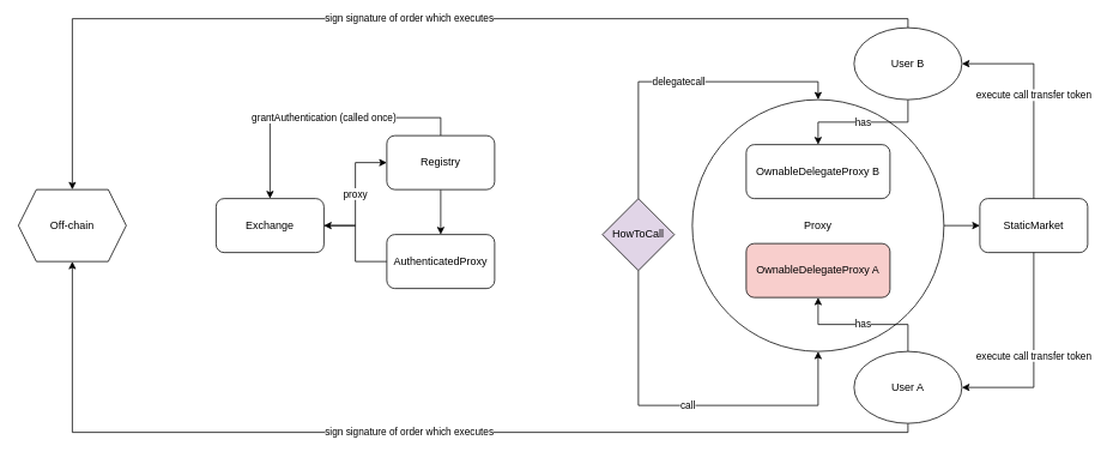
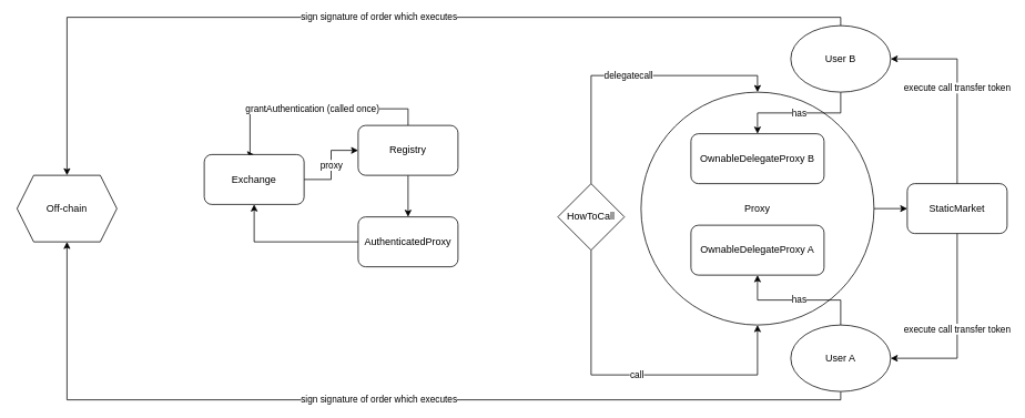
- <mxCell id="18" value="Exchange" style="rounded=1;whiteSpace=wrap;html=1;" vertex="1" parent="1"><mxGeometry x="240" y="220" width="120" height="60" as="geometry" /></mxCell>
+ <mxCell id="18" value="Exchange" style="rounded=1;whiteSpace=wrap;html=1;" vertex="1" parent="1"><mxGeometry x="245" y="185" width="120" height="60" as="geometry" /></mxCell>
- <mxCell id="15" value="HowToCall" style="rhombus;whiteSpace=wrap;html=1;fillColor=#e1d5e7;" vertex="1" parent="1"><mxGeometry x="670" y="220" width="80" height="80" as="geometry" /></mxCell>
+ <mxCell id="15" value="HowToCall" style="rhombus;whiteSpace=wrap;html=1;" vertex="1" parent="1"><mxGeometry x="670" y="220" width="80" height="80" as="geometry" /></mxCell>
- <mxCell id="2" value="OwnableDelegateProxy A" style="rounded=1;whiteSpace=wrap;html=1;fillColor=#f8cecc;" parent="1" vertex="1"><mxGeometry x="830" y="270" width="160" height="60" as="geometry" /></mxCell>
+ <mxCell id="2" value="OwnableDelegateProxy A" style="rounded=1;whiteSpace=wrap;html=1;" parent="1" vertex="1"><mxGeometry x="830" y="270" width="160" height="60" as="geometry" /></mxCell>
